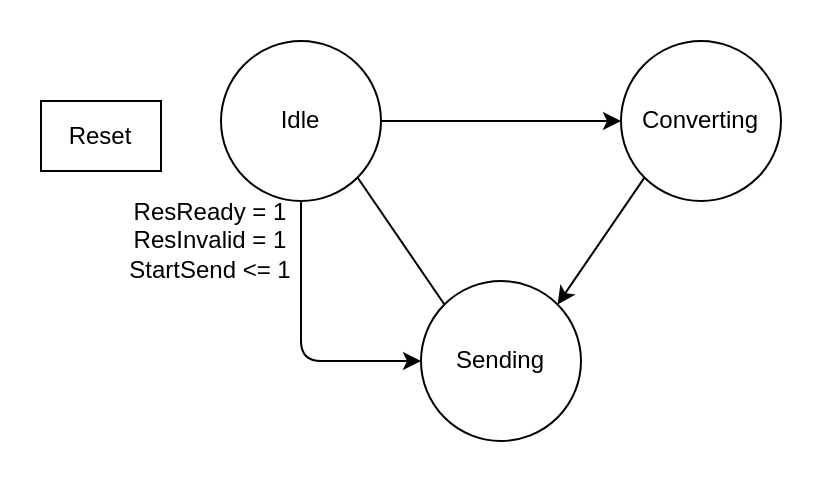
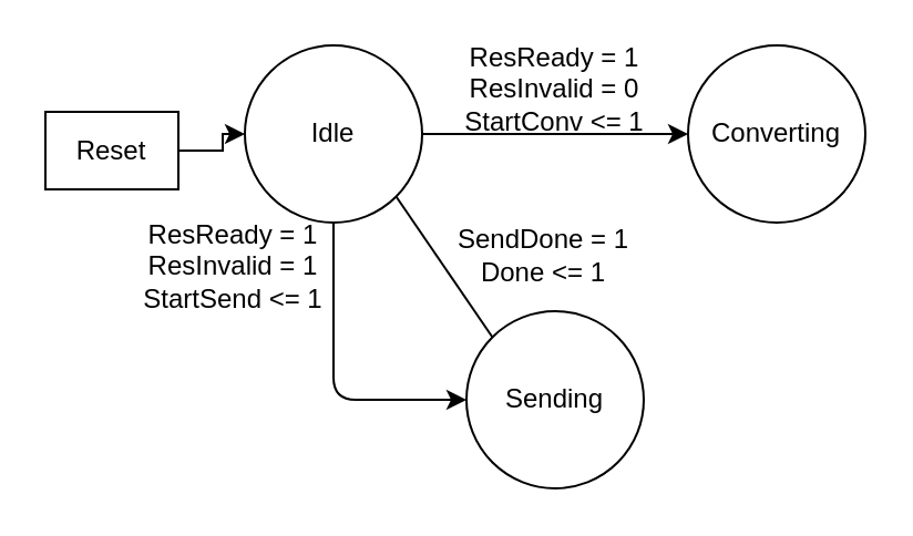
+ <mxCell id="9" value="&lt;div&gt;ResReady = 1&lt;/div&gt;&lt;div&gt;ResInvalid = 0&lt;br&gt;&lt;/div&gt;&lt;div&gt;StartConv &amp;lt;= 1&lt;/div&gt;" style="text;html=1;strokeColor=none;fillColor=none;align=center;verticalAlign=middle;whiteSpace=wrap;rounded=0;" vertex="1" parent="1"><mxGeometry x="205" y="20" width="90" height="40" as="geometry" /></mxCell>
+ <mxCell id="7" value="" style="edgeStyle=orthogonalEdgeStyle;rounded=0;orthogonalLoop=1;jettySize=auto;html=1;" edge="1" parent="1" source="8" target="3"><mxGeometry relative="1" as="geometry" /></mxCell>
+ <mxCell id="10" value="&lt;div&gt;SendDone = 1&lt;/div&gt;&lt;div&gt;Done &amp;lt;= 1&lt;br&gt;&lt;/div&gt;" style="text;html=1;strokeColor=none;fillColor=none;align=center;verticalAlign=middle;whiteSpace=wrap;rounded=0;" vertex="1" parent="1"><mxGeometry x="205" y="100" width="80" height="30" as="geometry" /></mxCell>
- <mxCell id="11" value="" style="endArrow=classic;html=1;rounded=0;entryX=1;entryY=0;entryDx=0;entryDy=0;exitX=0;exitY=1;exitDx=0;exitDy=0;" edge="1" parent="1" source="4" target="6"><mxGeometry width="50" height="50" relative="1" as="geometry"><mxPoint x="300" y="160" as="sourcePoint" /><mxPoint x="350" y="110" as="targetPoint" /></mxGeometry></mxCell>
